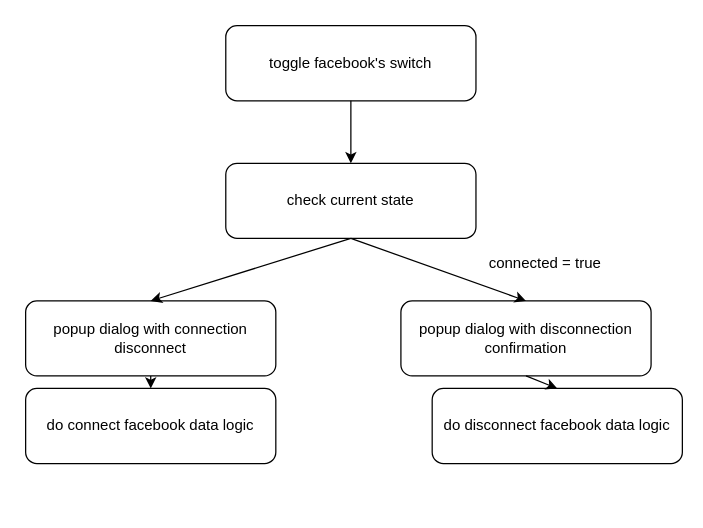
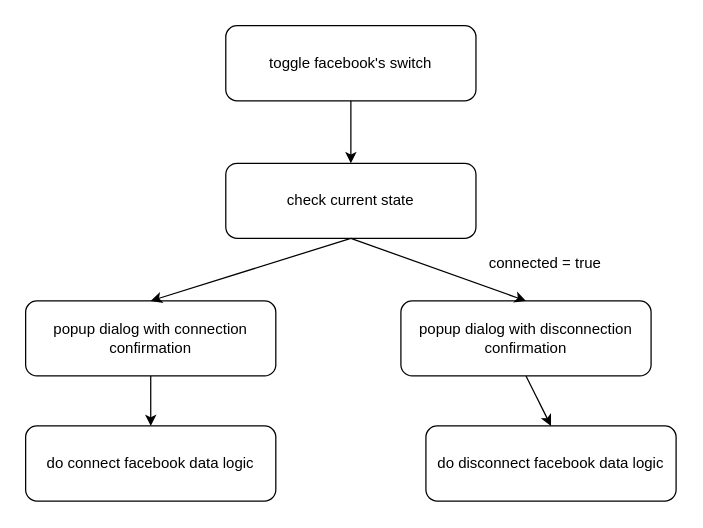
- <mxCell id="4" value="popup dialog with connection disconnect" style="rounded=1;whiteSpace=wrap;html=1;" vertex="1" parent="1"><mxGeometry x="20" y="240" width="200" height="60" as="geometry" /></mxCell>
+ <mxCell id="4" value="popup dialog with connection confirmation" style="rounded=1;whiteSpace=wrap;html=1;" vertex="1" parent="1"><mxGeometry x="20" y="240" width="200" height="60" as="geometry" /></mxCell>
- <mxCell id="11" value="do connect facebook data logic" style="rounded=1;whiteSpace=wrap;html=1;" vertex="1" parent="1"><mxGeometry x="20" y="310" width="200" height="60" as="geometry" /></mxCell>
+ <mxCell id="11" value="do connect facebook data logic" style="rounded=1;whiteSpace=wrap;html=1;" vertex="1" parent="1"><mxGeometry x="20" y="340" width="200" height="60" as="geometry" /></mxCell>
- <mxCell id="12" value="do disconnect facebook data logic" style="rounded=1;whiteSpace=wrap;html=1;" vertex="1" parent="1"><mxGeometry x="345" y="310" width="200" height="60" as="geometry" /></mxCell>
+ <mxCell id="12" value="do disconnect facebook data logic" style="rounded=1;whiteSpace=wrap;html=1;" vertex="1" parent="1"><mxGeometry x="340" y="340" width="200" height="60" as="geometry" /></mxCell>
